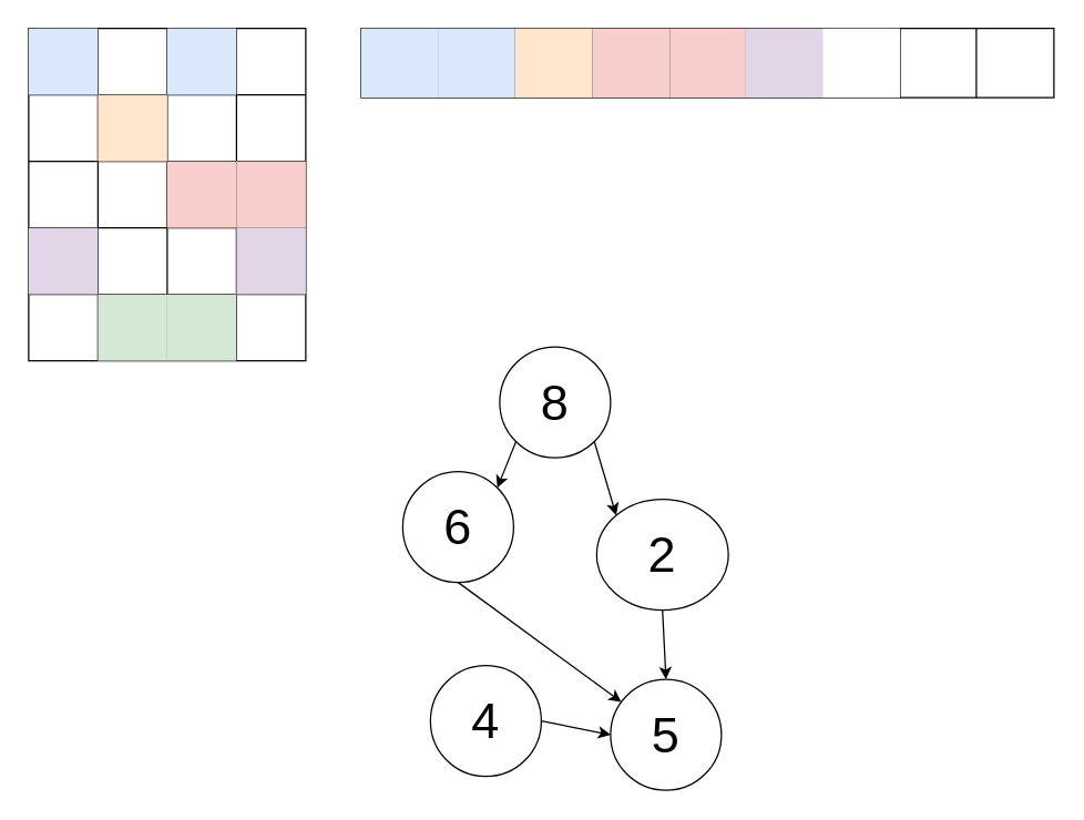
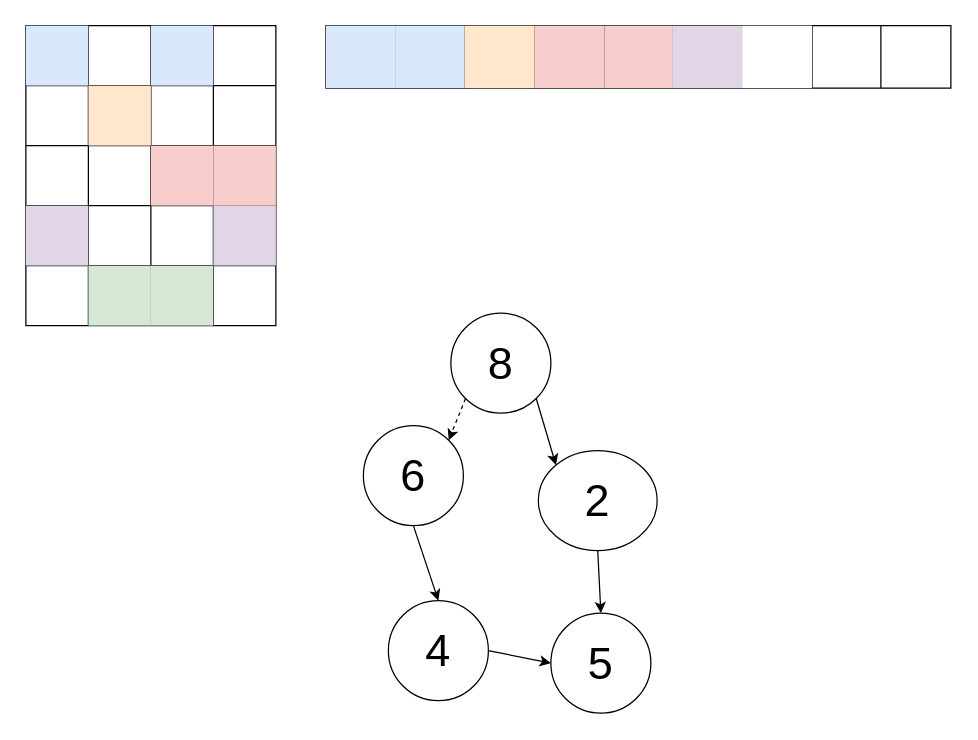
- <mxCell id="44" value="" style="endArrow=classic;html=1;exitX=0;exitY=1;exitDx=0;exitDy=0;entryX=1;entryY=0;entryDx=0;entryDy=0;" edge="1" parent="1" source="39" target="41"><mxGeometry width="50" height="50" relative="1" as="geometry"><mxPoint x="380" y="440" as="sourcePoint" /><mxPoint x="430" y="390" as="targetPoint" /></mxGeometry></mxCell>
+ <mxCell id="44" value="" style="endArrow=classic;html=1;exitX=0;exitY=1;exitDx=0;exitDy=0;entryX=1;entryY=0;entryDx=0;entryDy=0;dashed=1;" edge="1" parent="1" source="39" target="41"><mxGeometry width="50" height="50" relative="1" as="geometry"><mxPoint x="380" y="440" as="sourcePoint" /><mxPoint x="430" y="390" as="targetPoint" /></mxGeometry></mxCell>
- <mxCell id="46" value="" style="endArrow=classic;html=1;exitX=0.5;exitY=1;exitDx=0;exitDy=0;" edge="1" parent="1" source="41" target="43"><mxGeometry width="50" height="50" relative="1" as="geometry"><mxPoint x="380" y="440" as="sourcePoint" /><mxPoint x="430" y="390" as="targetPoint" /></mxGeometry></mxCell>
+ <mxCell id="46" value="" style="endArrow=classic;html=1;exitX=0.5;exitY=1;exitDx=0;exitDy=0;entryX=0.5;entryY=0;entryDx=0;entryDy=0;" edge="1" parent="1" source="41" target="42"><mxGeometry width="50" height="50" relative="1" as="geometry"><mxPoint x="380" y="440" as="sourcePoint" /><mxPoint x="430" y="390" as="targetPoint" /></mxGeometry></mxCell>
